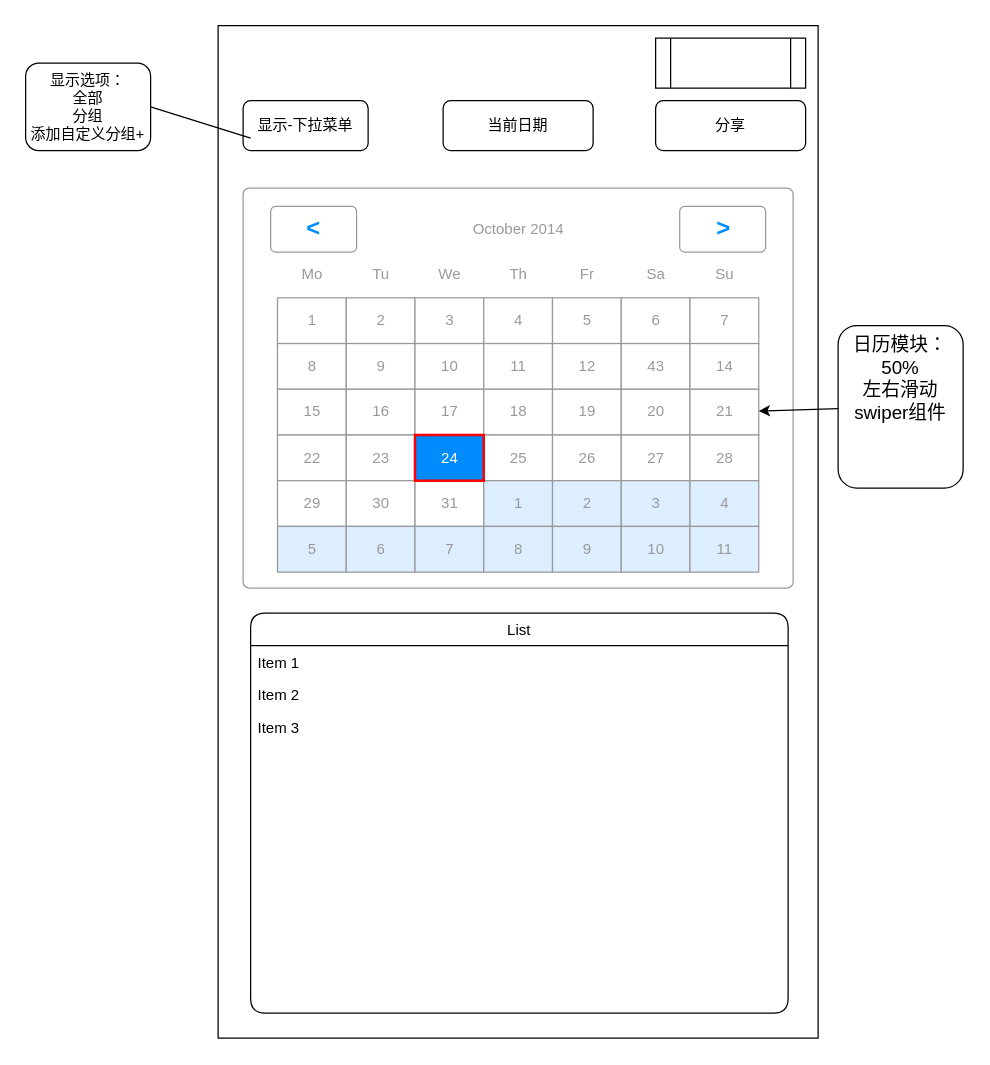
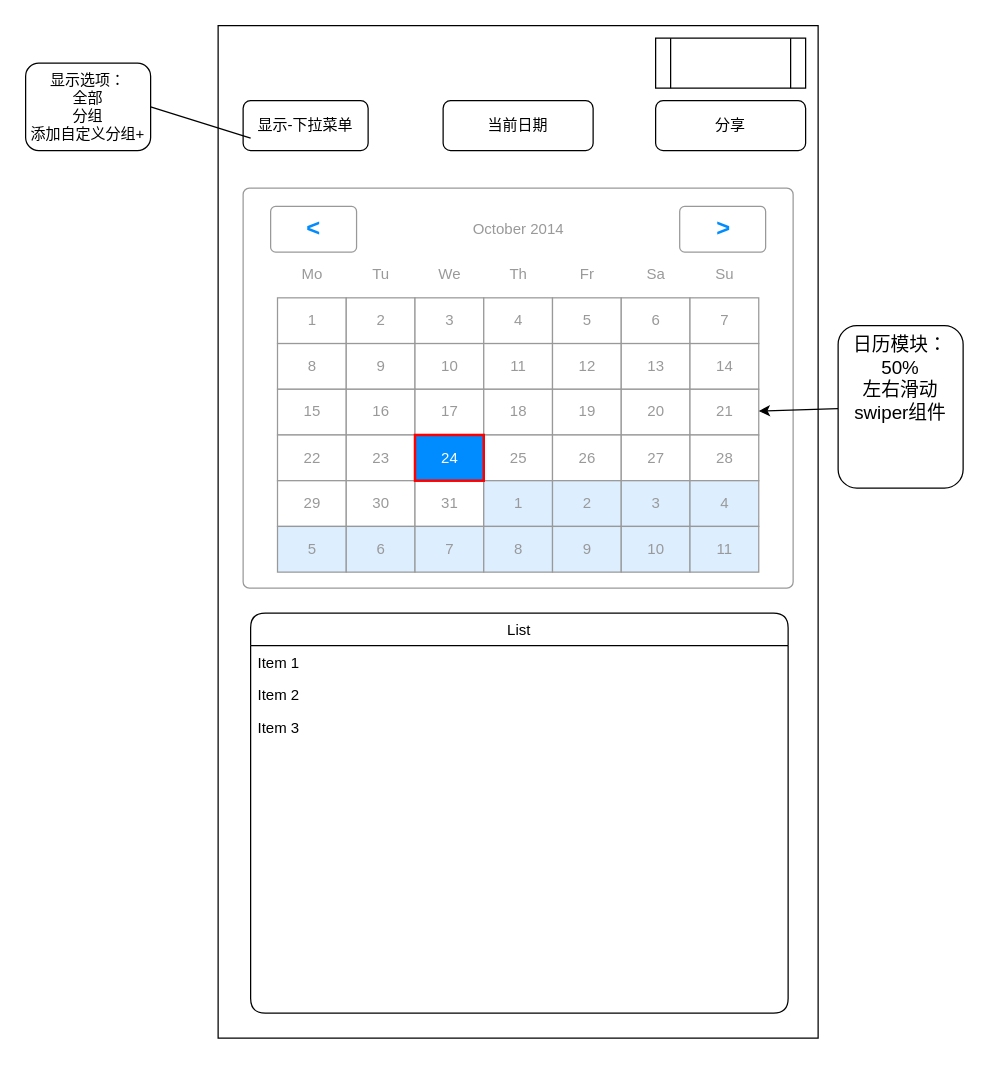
- <mxCell id="30" value="43" style="strokeWidth=1;shadow=0;dashed=0;align=center;html=1;shape=mxgraph.mockup.forms.rrect;rSize=0;strokeColor=#999999;fontColor=#999999;" vertex="1" parent="7"><mxGeometry x="302.5" y="124.343" width="55.0" height="36.571" as="geometry" /></mxCell>
+ <mxCell id="30" value="13" style="strokeWidth=1;shadow=0;dashed=0;align=center;html=1;shape=mxgraph.mockup.forms.rrect;rSize=0;strokeColor=#999999;fontColor=#999999;" vertex="1" parent="7"><mxGeometry x="302.5" y="124.343" width="55.0" height="36.571" as="geometry" /></mxCell>
